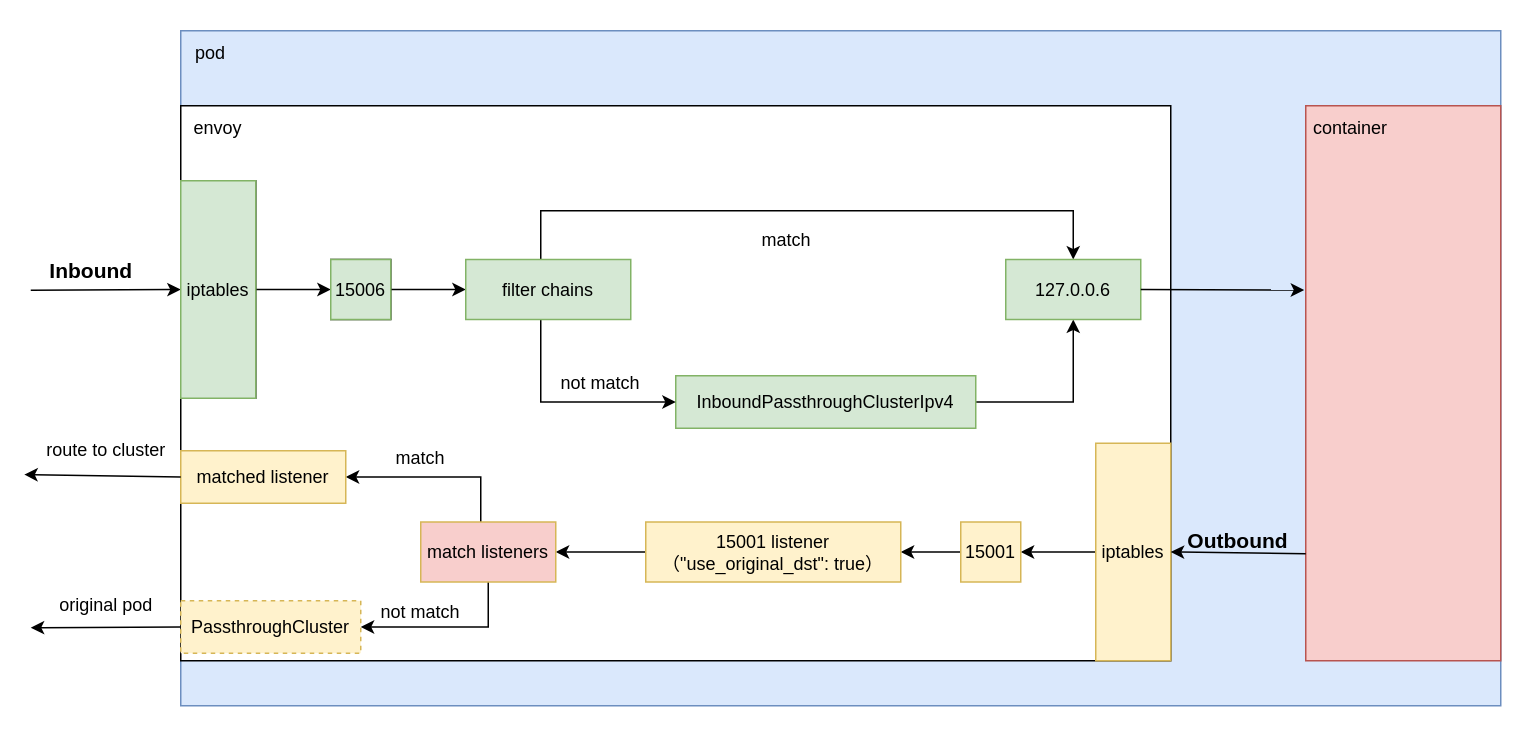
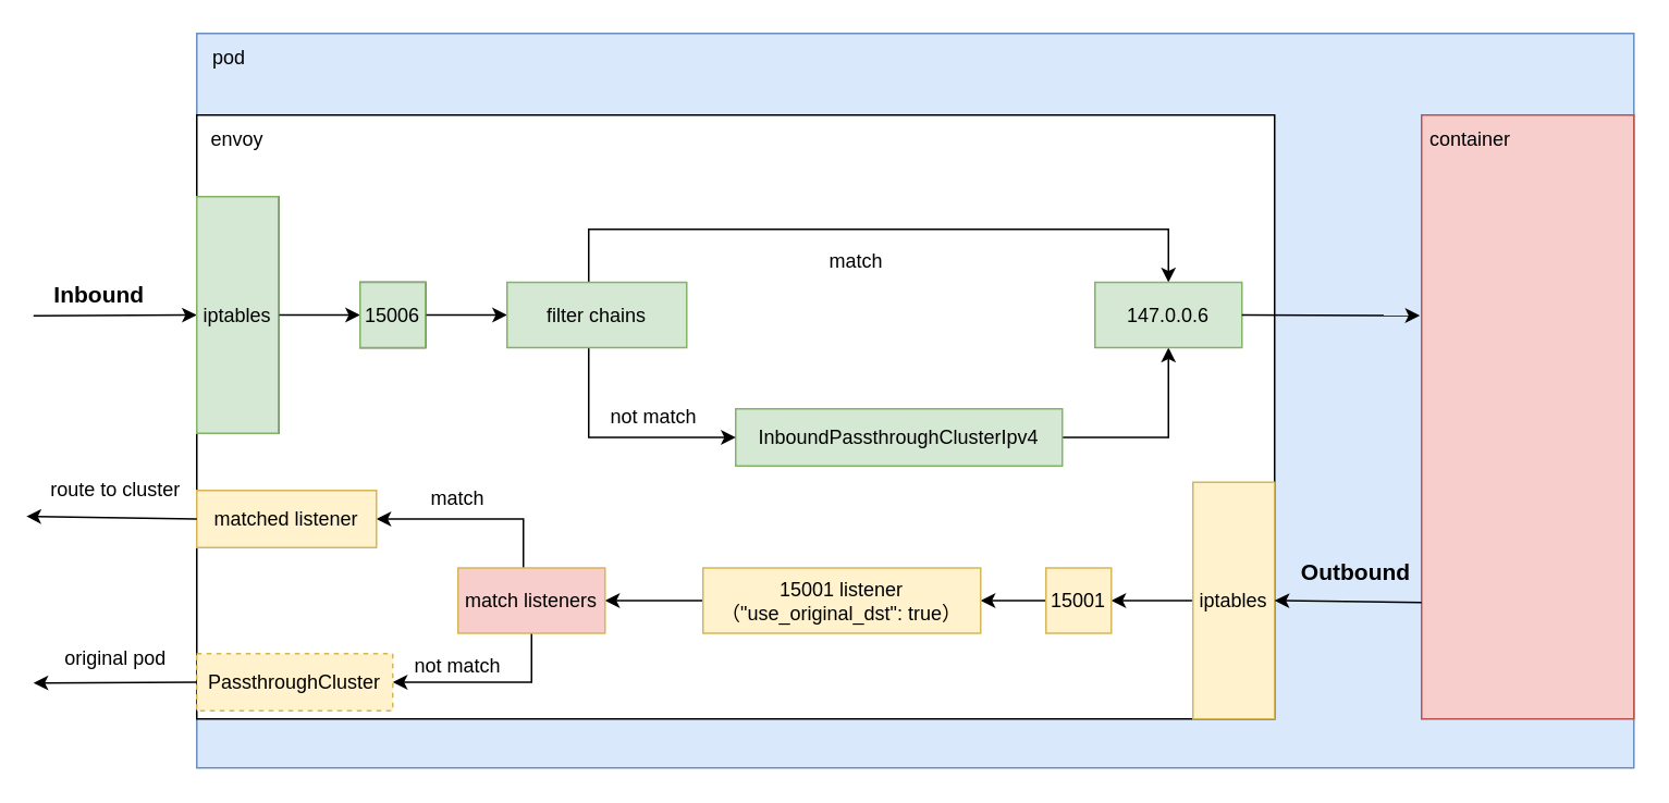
- <mxCell id="32" value="127.0.0.6" style="rounded=0;whiteSpace=wrap;html=1;direction=south;fillColor=#d5e8d4;strokeColor=#82b366;" parent="1" vertex="1"><mxGeometry x="670" y="172.5" width="90" height="40" as="geometry" /></mxCell>
+ <mxCell id="32" value="147.0.0.6" style="rounded=0;whiteSpace=wrap;html=1;direction=south;fillColor=#d5e8d4;strokeColor=#82b366;" parent="1" vertex="1"><mxGeometry x="670" y="172.5" width="90" height="40" as="geometry" /></mxCell>
- <mxCell id="43" value="&lt;font style=&quot;font-size: 14px;&quot;&gt;&lt;b&gt;Outbound&lt;/b&gt;&lt;/font&gt;" style="text;html=1;strokeColor=none;fillColor=none;align=center;verticalAlign=middle;whiteSpace=wrap;rounded=0;" parent="1" vertex="1"><mxGeometry x="795" y="350" width="60" height="20" as="geometry" /></mxCell>
+ <mxCell id="43" value="&lt;font style=&quot;font-size: 14px;&quot;&gt;&lt;b&gt;Outbound&lt;/b&gt;&lt;/font&gt;" style="text;html=1;strokeColor=none;fillColor=none;align=center;verticalAlign=middle;whiteSpace=wrap;rounded=0;" parent="1" vertex="1"><mxGeometry x="800" y="340" width="60" height="20" as="geometry" /></mxCell>
